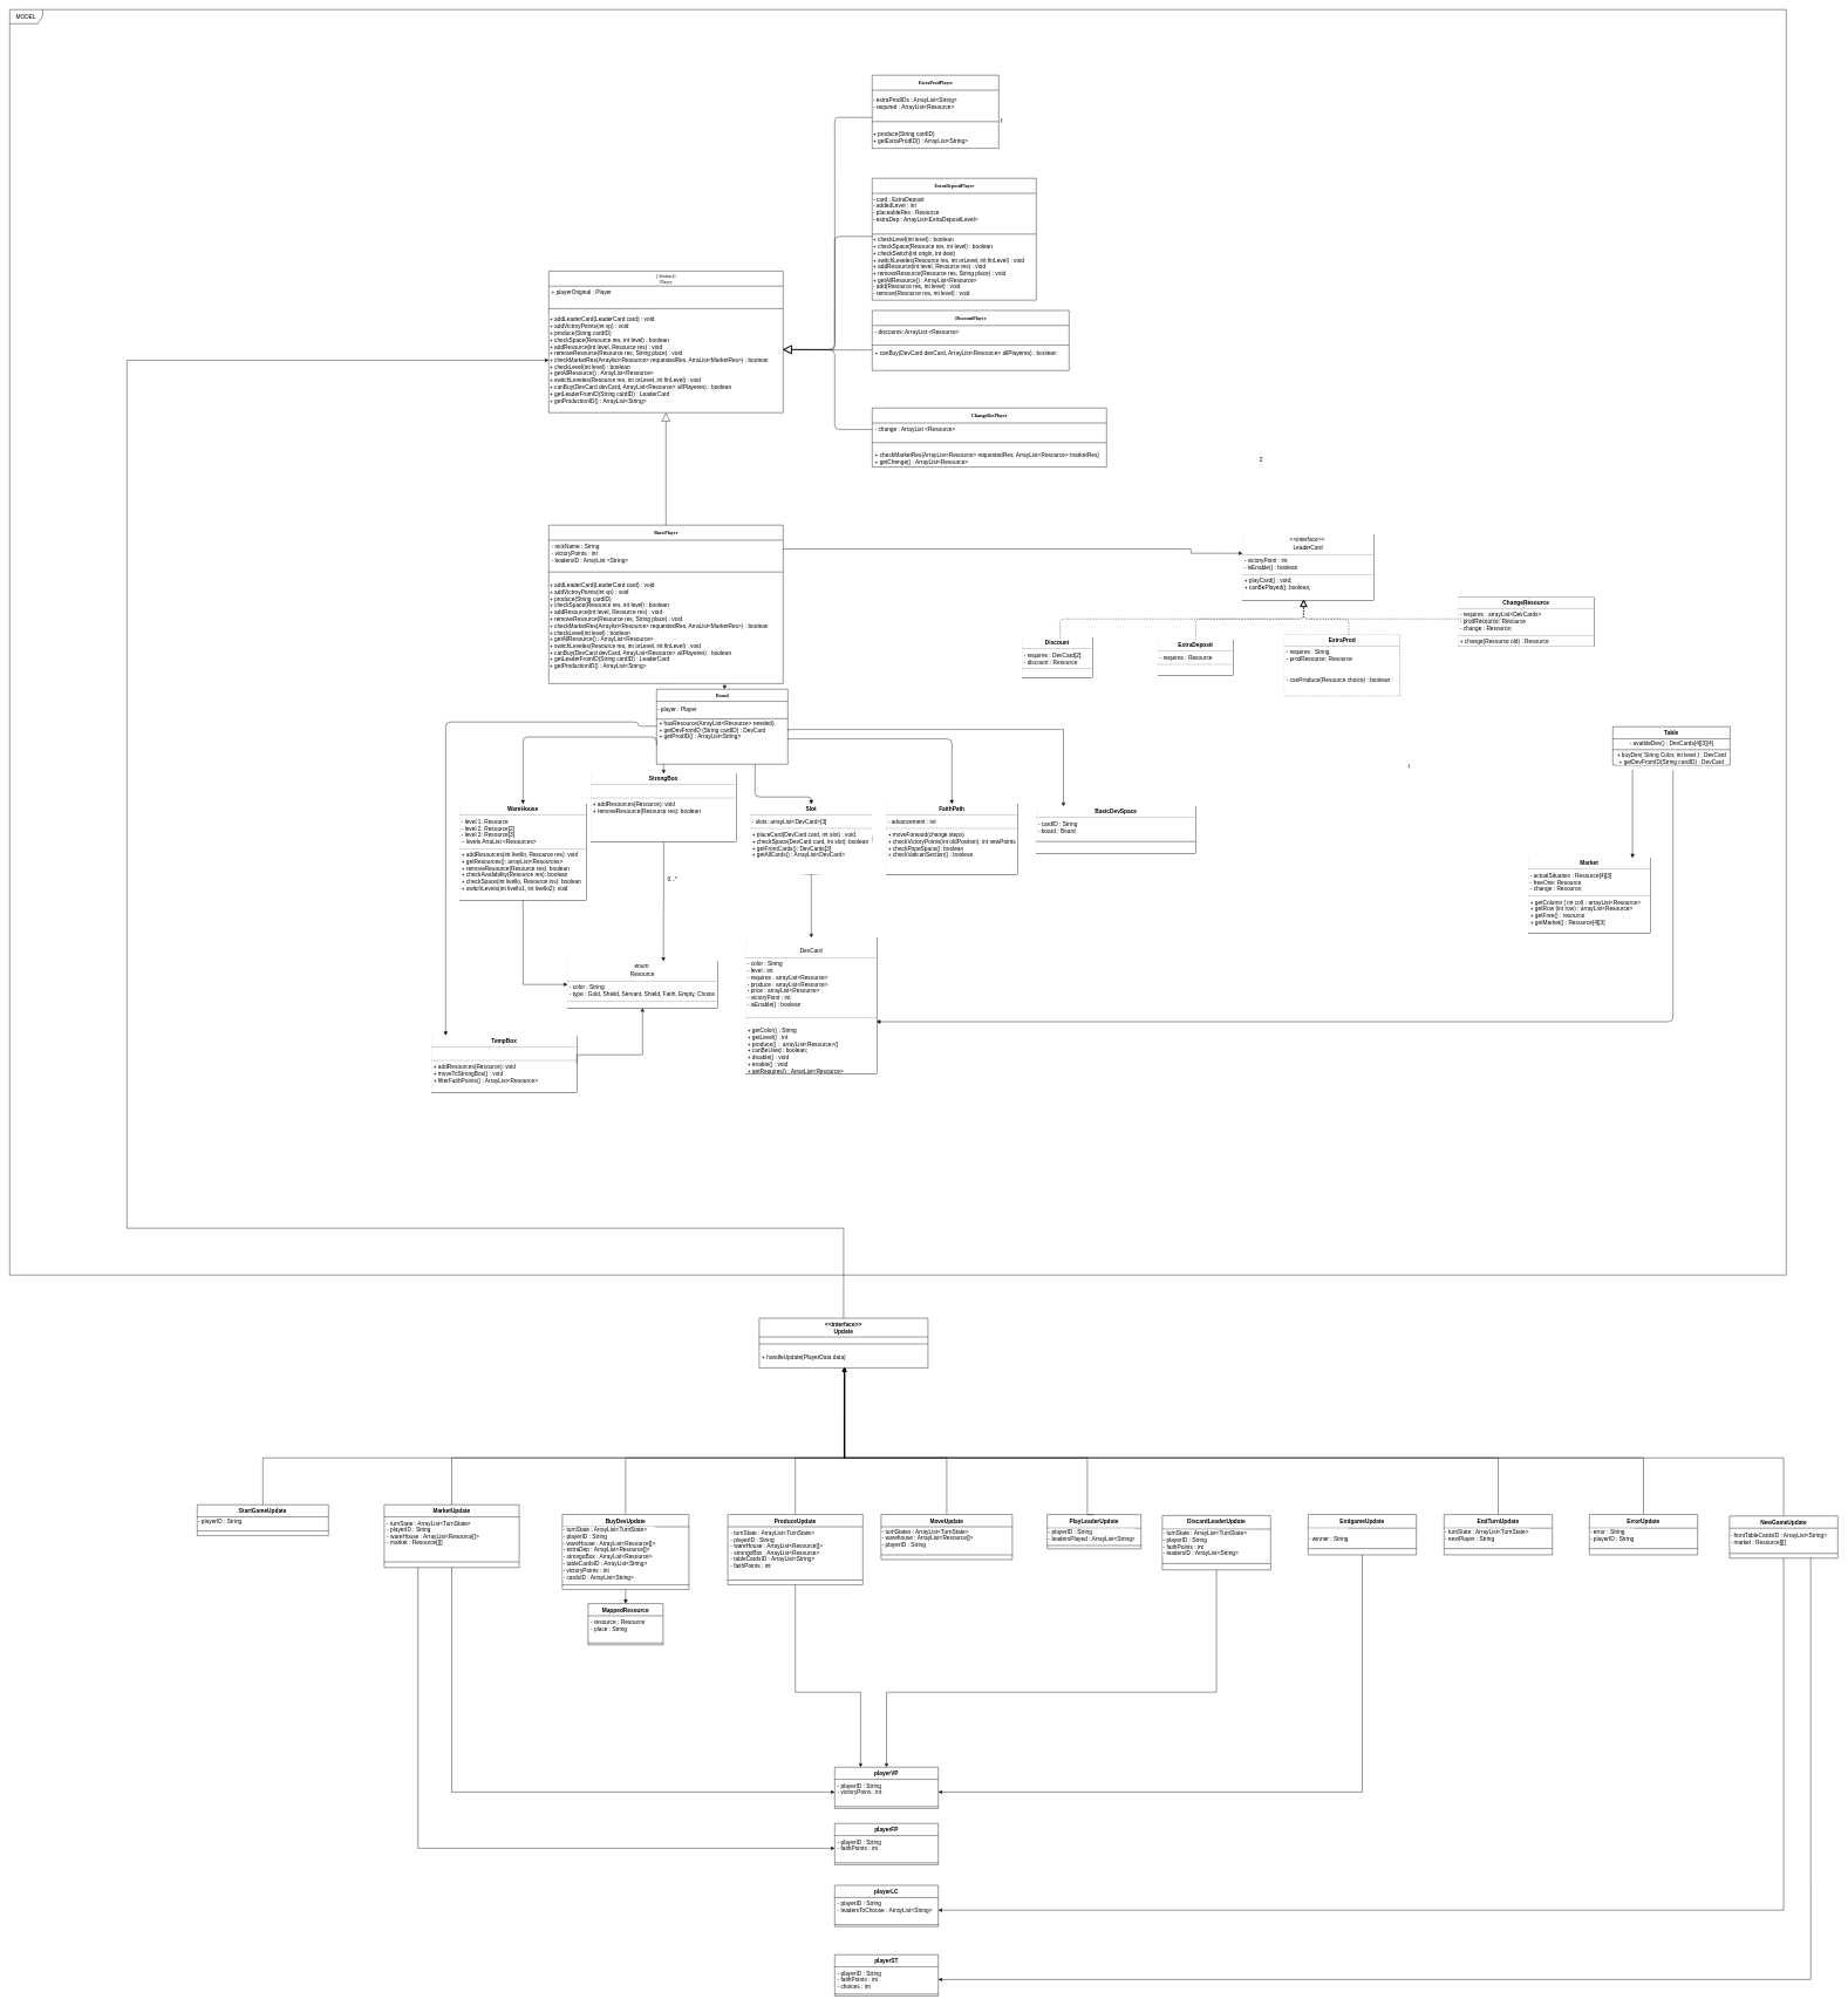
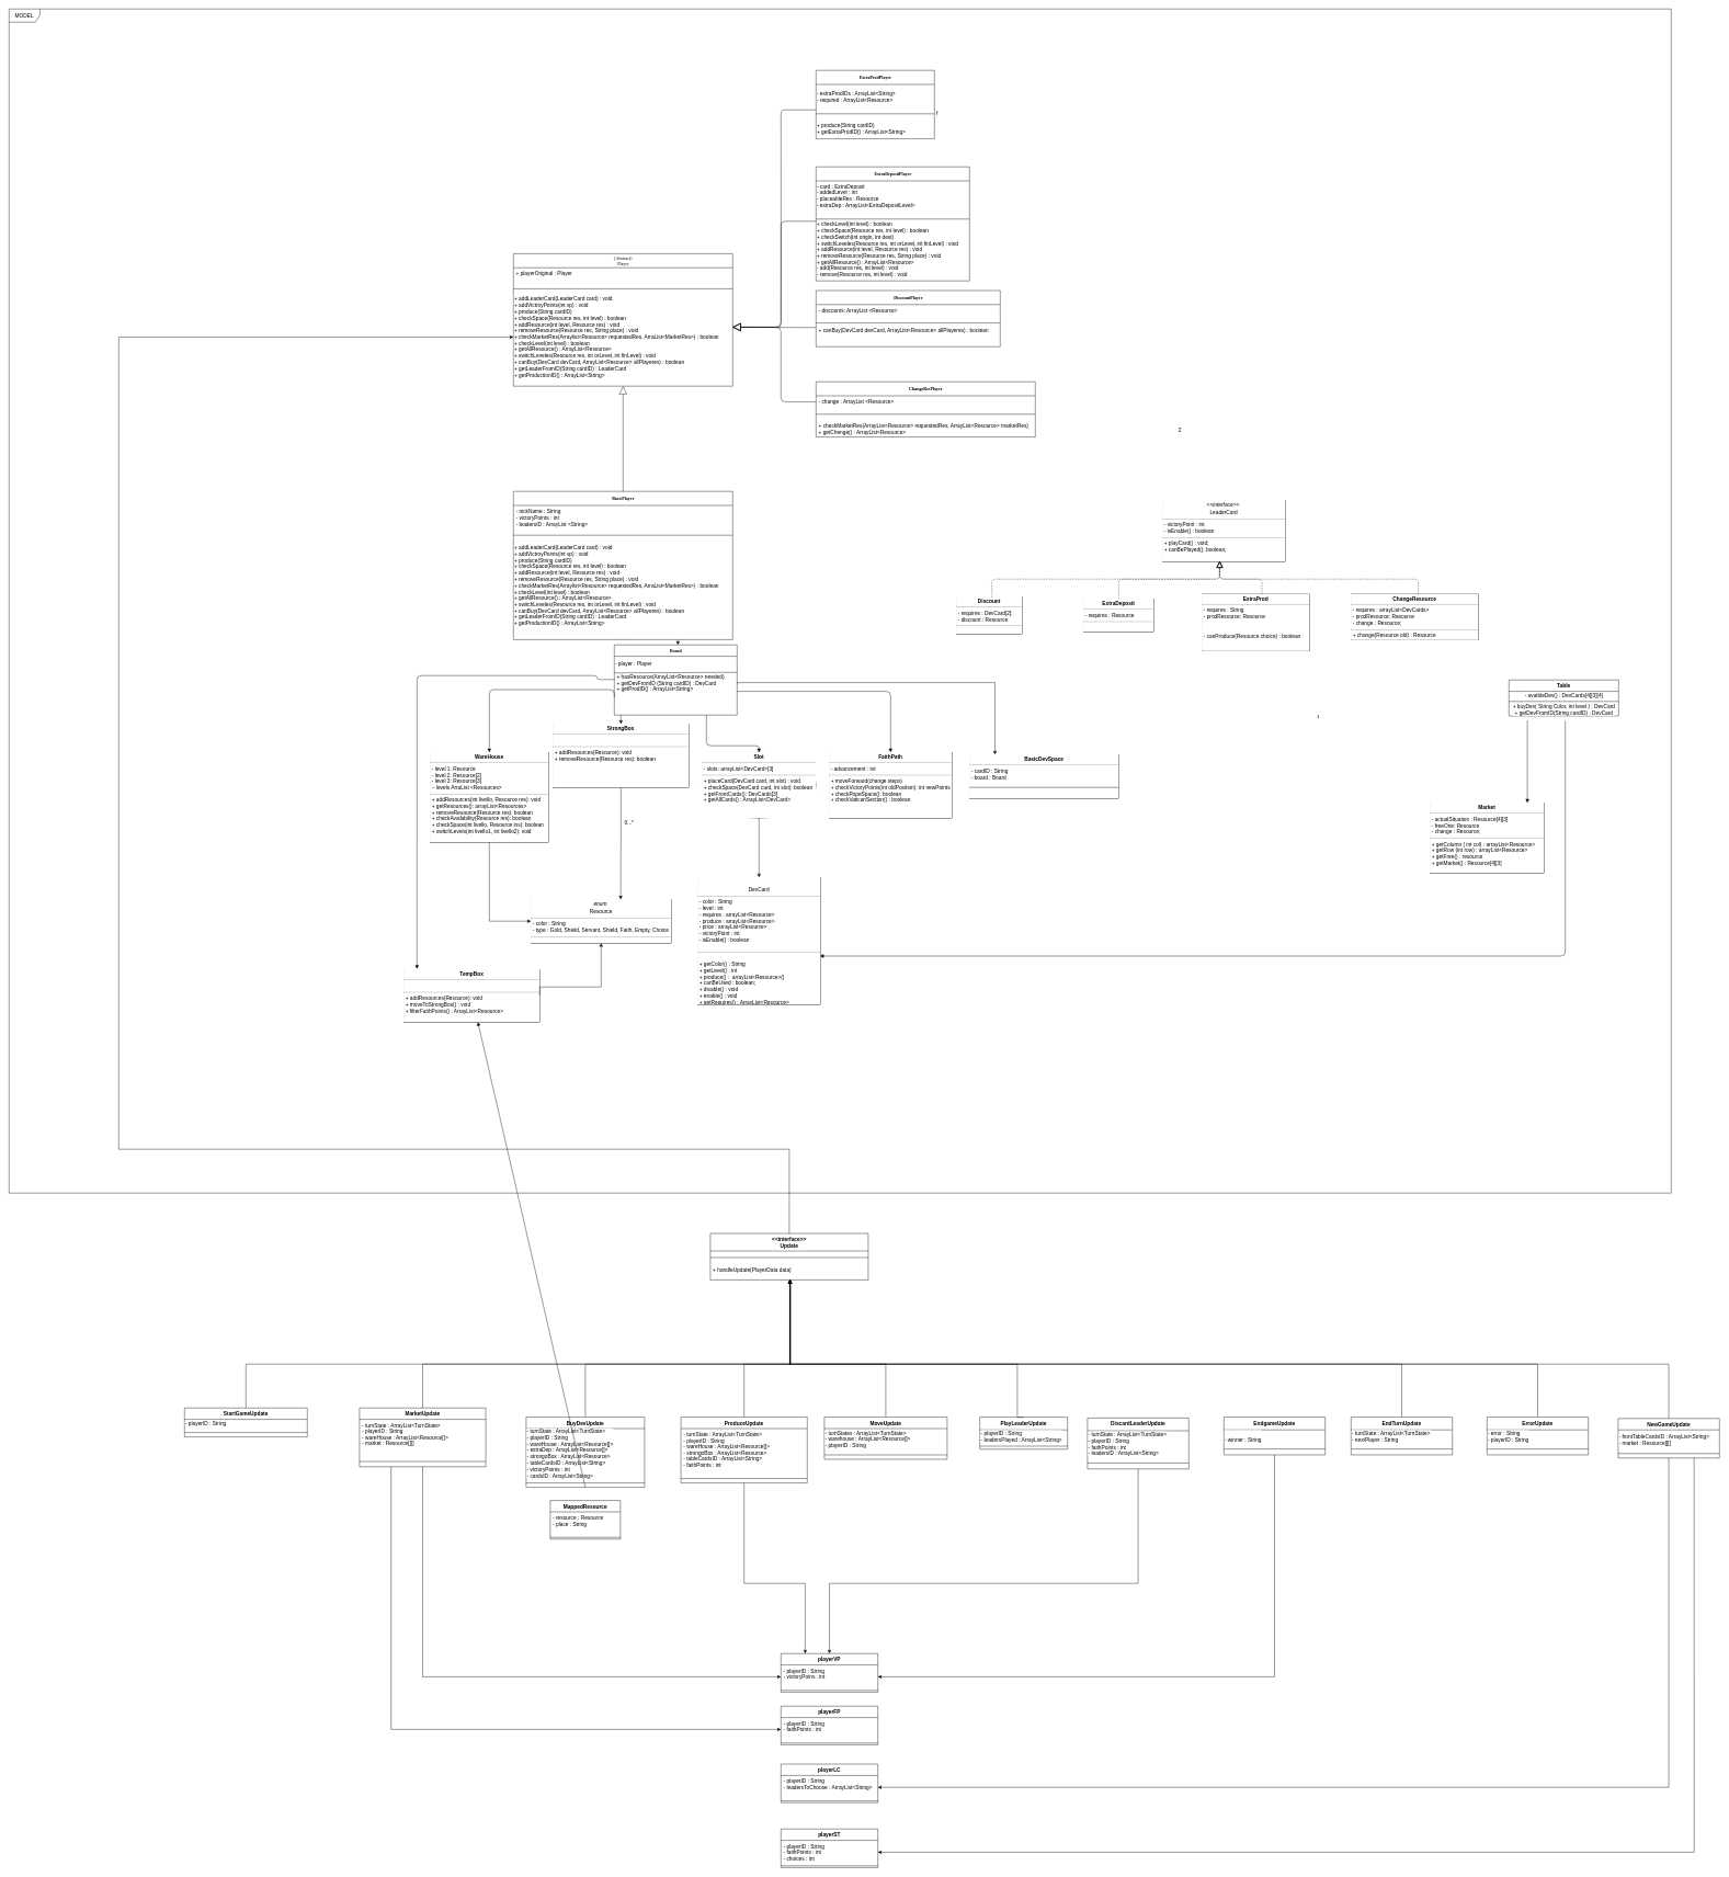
- <mxCell id="3" style="edgeStyle=orthogonalEdgeStyle;rounded=0;orthogonalLoop=1;jettySize=auto;html=1;exitX=1;exitY=0.5;exitDx=0;exitDy=0;entryX=0;entryY=0.286;entryDx=0;entryDy=0;entryPerimeter=0;labelBackgroundColor=#FFFFFF;fillColor=none;" parent="1" source="141" target="23" edge="1"><mxGeometry relative="1" as="geometry"><mxPoint x="2620" y="1180" as="targetPoint" /><Array as="points"><mxPoint x="2540" y="1171" /><mxPoint x="2540" y="1180" /></Array></mxGeometry></mxCell>
- <mxCell id="31" value="&lt;p style=&quot;margin: 0px ; margin-top: 4px ; text-align: center&quot;&gt;&lt;b&gt;ChangeResource&lt;/b&gt;&lt;/p&gt;&lt;hr size=&quot;1&quot;&gt;&lt;p style=&quot;margin: 0px ; margin-left: 4px&quot;&gt;- requires : arrayList&amp;lt;DevCards&amp;gt;&lt;/p&gt;&lt;p style=&quot;margin: 0px ; margin-left: 4px&quot;&gt;- prodResource: Resource&lt;/p&gt;&lt;p style=&quot;margin: 0px ; margin-left: 4px&quot;&gt;- change : Resource;&lt;/p&gt;&lt;hr size=&quot;1&quot;&gt;&lt;p style=&quot;margin: 0px ; margin-left: 4px&quot;&gt;+ change(Resource old) : Resource&lt;/p&gt;" style="verticalAlign=top;align=left;overflow=fill;fontSize=12;fontFamily=Helvetica;html=1;rounded=0;shadow=0;comic=0;labelBackgroundColor=#FFFFFF;strokeWidth=1;fillColor=none;" parent="1" vertex="1"><mxGeometry x="3110" y="1274" width="290" height="105" as="geometry" /></mxCell>
+ <mxCell id="31" value="&lt;p style=&quot;margin: 0px ; margin-top: 4px ; text-align: center&quot;&gt;&lt;b&gt;ChangeResource&lt;/b&gt;&lt;/p&gt;&lt;hr size=&quot;1&quot;&gt;&lt;p style=&quot;margin: 0px ; margin-left: 4px&quot;&gt;- requires : arrayList&amp;lt;DevCards&amp;gt;&lt;/p&gt;&lt;p style=&quot;margin: 0px ; margin-left: 4px&quot;&gt;- prodResource: Resource&lt;/p&gt;&lt;p style=&quot;margin: 0px ; margin-left: 4px&quot;&gt;- change : Resource;&lt;/p&gt;&lt;hr size=&quot;1&quot;&gt;&lt;p style=&quot;margin: 0px ; margin-left: 4px&quot;&gt;+ change(Resource old) : Resource&lt;/p&gt;" style="verticalAlign=top;align=left;overflow=fill;fontSize=12;fontFamily=Helvetica;html=1;rounded=0;shadow=0;comic=0;labelBackgroundColor=#FFFFFF;strokeWidth=1;fillColor=none;" parent="1" vertex="1"><mxGeometry x="3080" y="1354" width="290" height="105" as="geometry" /></mxCell>
- <mxCell id="29" value="&lt;p style=&quot;margin: 0px ; margin-top: 4px ; text-align: center&quot;&gt;&lt;b&gt;ExtraProd&lt;/b&gt;&lt;/p&gt;&lt;hr size=&quot;1&quot;&gt;&lt;p style=&quot;margin: 0px ; margin-left: 4px&quot;&gt;- requires : String&lt;/p&gt;&lt;p style=&quot;margin: 0px ; margin-left: 4px&quot;&gt;- prodResource: Resource&lt;/p&gt;&lt;p style=&quot;margin: 0px ; margin-left: 4px&quot;&gt;&lt;br&gt;&lt;/p&gt;&lt;p style=&quot;margin: 0px ; margin-left: 4px&quot;&gt;&lt;br&gt;&lt;/p&gt;&lt;p style=&quot;margin: 0px ; margin-left: 4px&quot;&gt;- canProduce(Resource choice) : boolean&lt;/p&gt;" style="verticalAlign=top;align=left;overflow=fill;fontSize=12;fontFamily=Helvetica;html=1;rounded=0;shadow=0;comic=0;labelBackgroundColor=#FFFFFF;strokeWidth=1;fillColor=none;dashed=1;" parent="1" vertex="1"><mxGeometry x="2740" y="1354" width="245" height="130" as="geometry" /></mxCell>
+ <mxCell id="29" value="&lt;p style=&quot;margin: 0px ; margin-top: 4px ; text-align: center&quot;&gt;&lt;b&gt;ExtraProd&lt;/b&gt;&lt;/p&gt;&lt;hr size=&quot;1&quot;&gt;&lt;p style=&quot;margin: 0px ; margin-left: 4px&quot;&gt;- requires : String&lt;/p&gt;&lt;p style=&quot;margin: 0px ; margin-left: 4px&quot;&gt;- prodResource: Resource&lt;/p&gt;&lt;p style=&quot;margin: 0px ; margin-left: 4px&quot;&gt;&lt;br&gt;&lt;/p&gt;&lt;p style=&quot;margin: 0px ; margin-left: 4px&quot;&gt;&lt;br&gt;&lt;/p&gt;&lt;p style=&quot;margin: 0px ; margin-left: 4px&quot;&gt;- canProduce(Resource choice) : boolean&lt;/p&gt;" style="verticalAlign=top;align=left;overflow=fill;fontSize=12;fontFamily=Helvetica;html=1;rounded=0;shadow=0;comic=0;labelBackgroundColor=#FFFFFF;strokeWidth=1;fillColor=none;" parent="1" vertex="1"><mxGeometry x="2740" y="1354" width="245" height="130" as="geometry" /></mxCell>
- <mxCell id="105" value="" style="html=1;verticalAlign=bottom;endArrow=block;exitX=0.5;exitY=1;exitDx=0;exitDy=0;entryX=0.5;entryY=0;entryDx=0;entryDy=0;labelBackgroundColor=#FFFFFF;fillColor=none;" parent="1" source="99" target="102" edge="1"><mxGeometry width="80" relative="1" as="geometry"><mxPoint x="1219" y="3485" as="sourcePoint" /><mxPoint x="1299" y="3485" as="targetPoint" /></mxGeometry></mxCell>
+ <mxCell id="105" value="" style="html=1;verticalAlign=bottom;endArrow=block;exitX=0.5;exitY=1;exitDx=0;exitDy=0;labelBackgroundColor=#FFFFFF;fillColor=none;" parent="1" source="99" target="45" edge="1"><mxGeometry width="80" relative="1" as="geometry"><mxPoint x="1219" y="3485" as="sourcePoint" /><mxPoint x="1299" y="3485" as="targetPoint" /></mxGeometry></mxCell>
